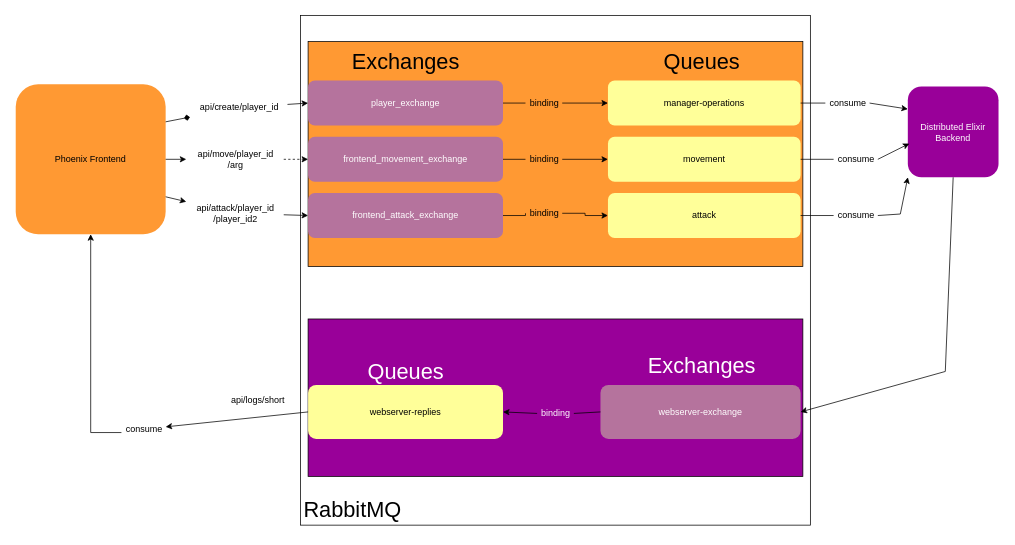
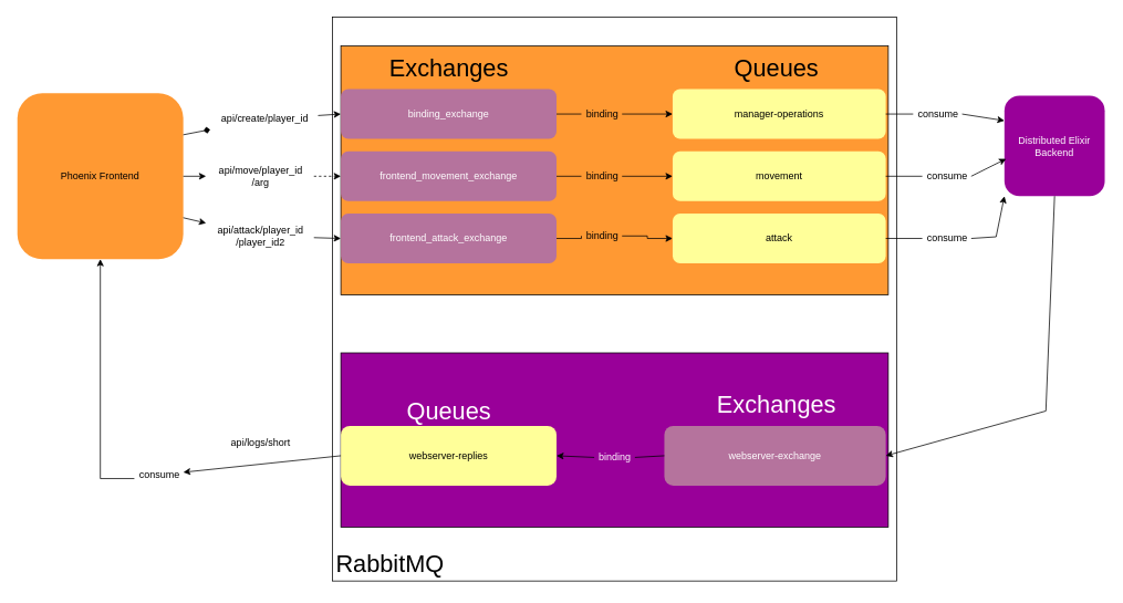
- <mxCell id="10" value="player_exchange" style="rounded=1;whiteSpace=wrap;html=1;fillColor=#B5739D;strokeColor=none;gradientColor=none;fontColor=#FFFFFF;" vertex="1" parent="1"><mxGeometry x="410" y="107" width="260" height="60" as="geometry" /></mxCell>
+ <mxCell id="10" value="binding_exchange" style="rounded=1;whiteSpace=wrap;html=1;fillColor=#B5739D;strokeColor=none;gradientColor=none;fontColor=#FFFFFF;" vertex="1" parent="1"><mxGeometry x="410" y="107" width="260" height="60" as="geometry" /></mxCell>
- <mxCell id="20" value="api/logs/short" style="text;html=1;align=center;verticalAlign=middle;resizable=0;points=[];autosize=1;strokeColor=none;fillColor=none;" vertex="1" parent="1"><mxGeometry x="302" y="524" width="81" height="18" as="geometry" /></mxCell>
+ <mxCell id="20" value="api/logs/short" style="text;html=1;align=center;verticalAlign=middle;resizable=0;points=[];autosize=1;strokeColor=none;fillColor=none;" vertex="1" parent="1"><mxGeometry x="272" y="524" width="81" height="18" as="geometry" /></mxCell>
